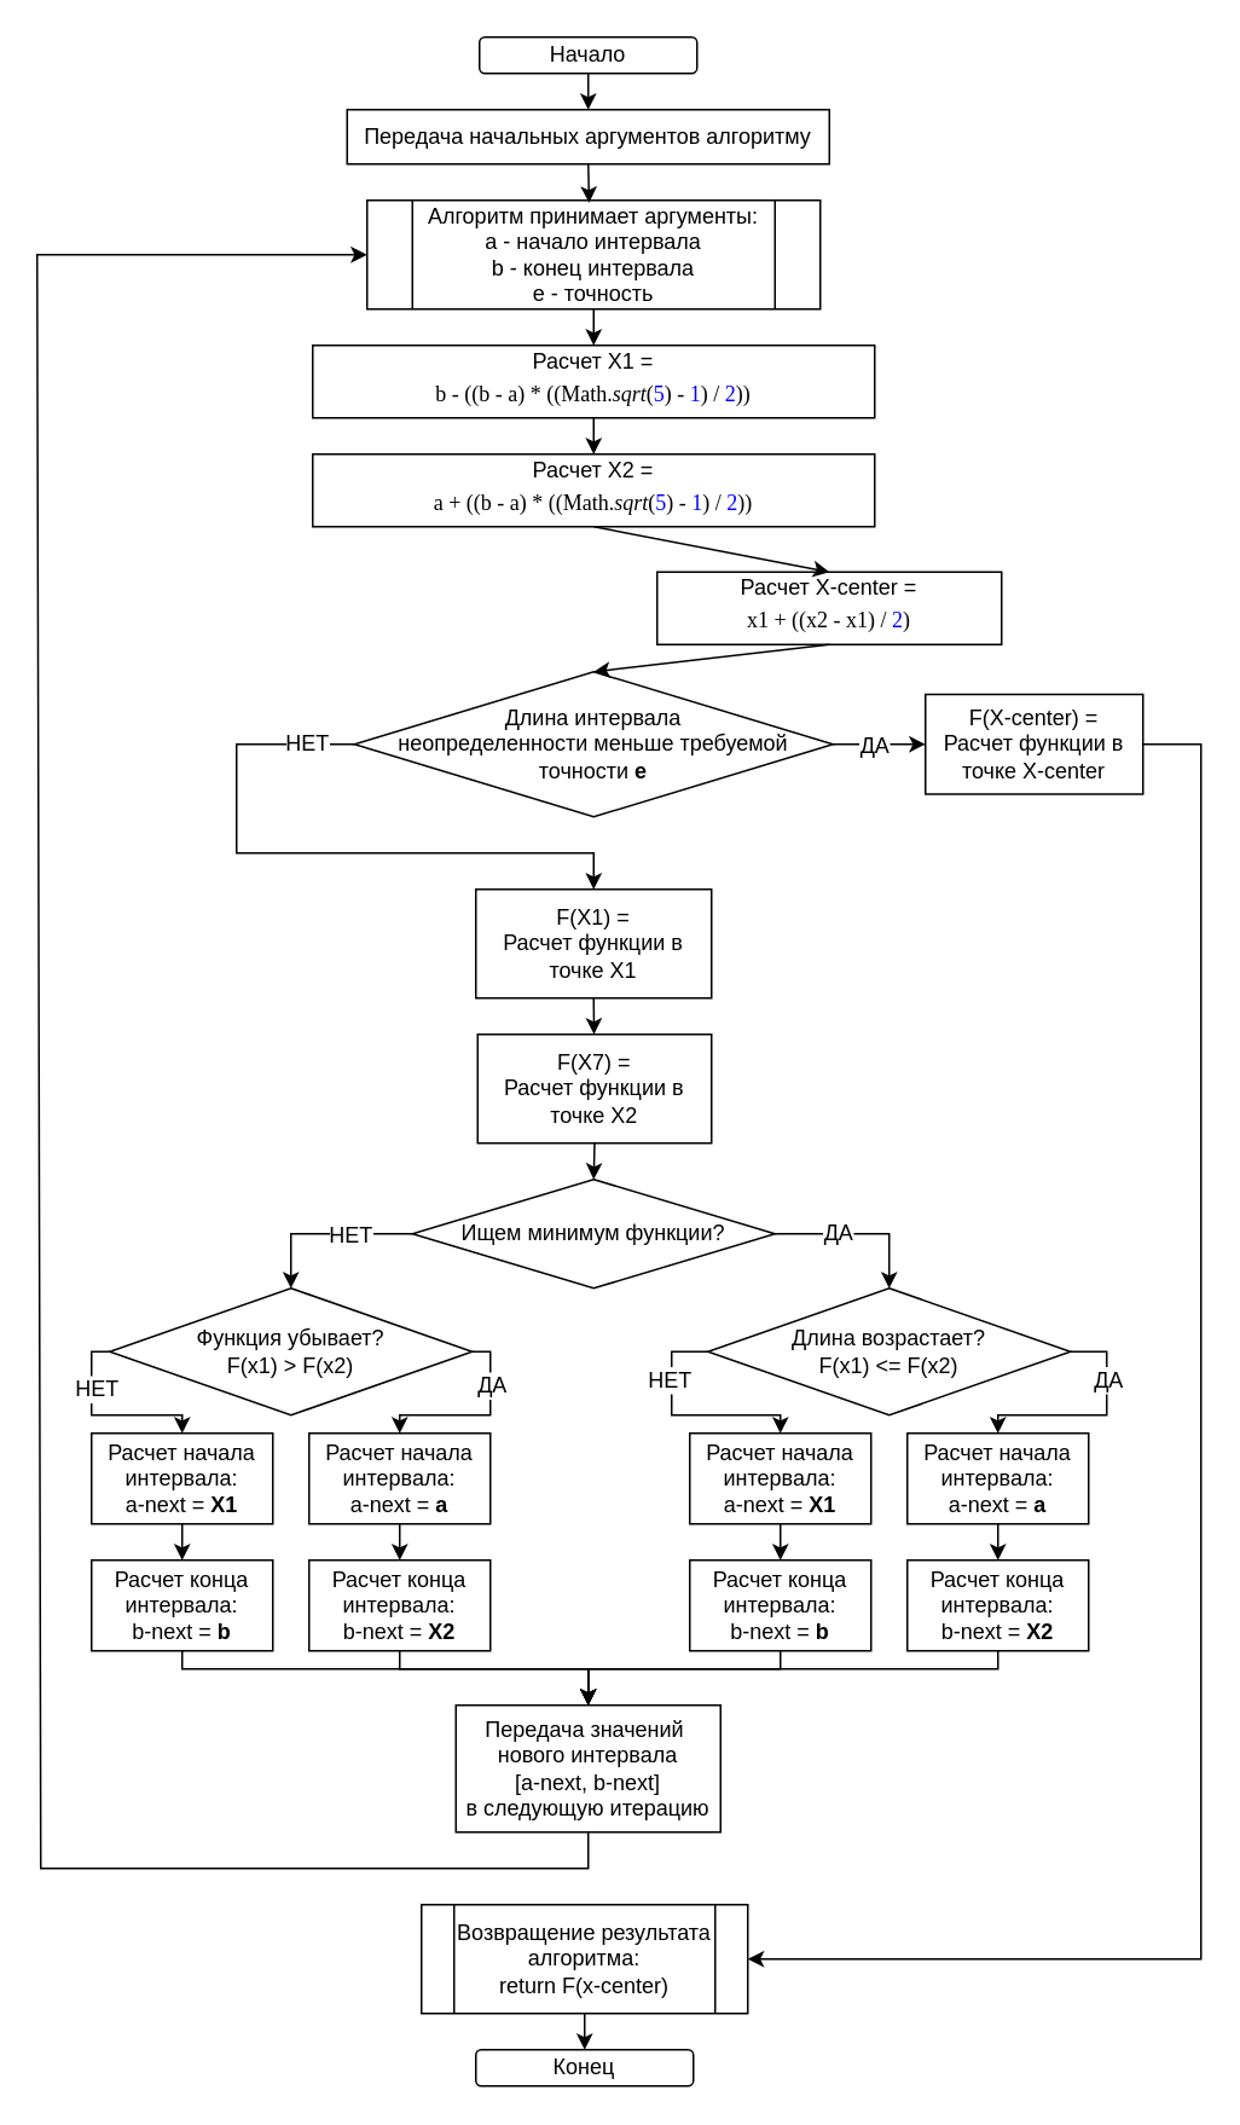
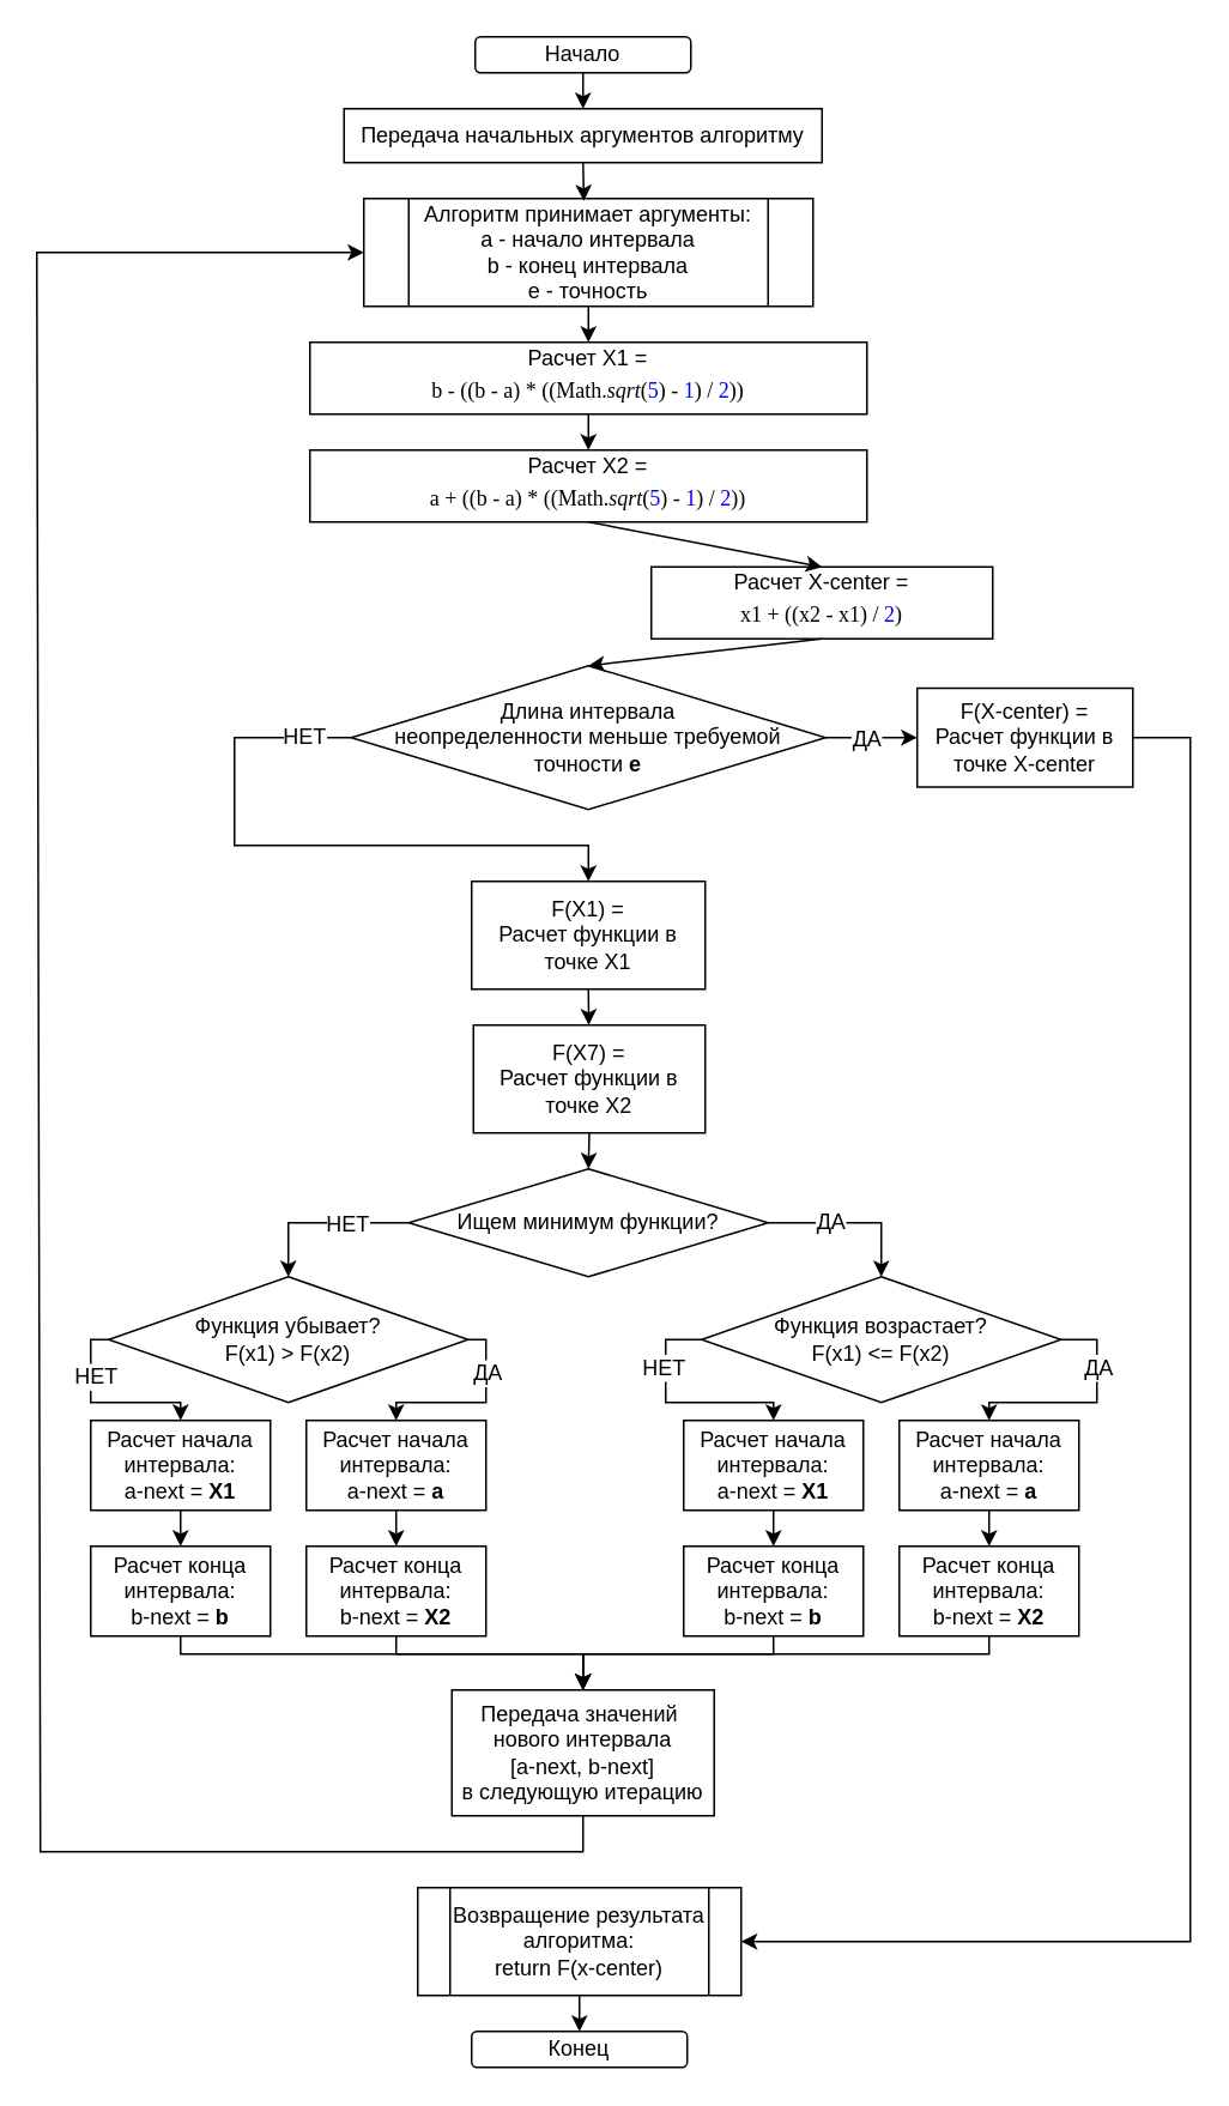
- <mxCell id="16" value="Длина возрастает?&lt;br&gt;F(x1) &amp;lt;= F(x2)" style="rhombus;whiteSpace=wrap;html=1;fontSize=12;" vertex="1" parent="1"><mxGeometry x="390" y="710" width="200" height="70" as="geometry" /></mxCell>
+ <mxCell id="16" value="Функция возрастает?&lt;br&gt;F(x1) &amp;lt;= F(x2)" style="rhombus;whiteSpace=wrap;html=1;fontSize=12;" vertex="1" parent="1"><mxGeometry x="390" y="710" width="200" height="70" as="geometry" /></mxCell>
